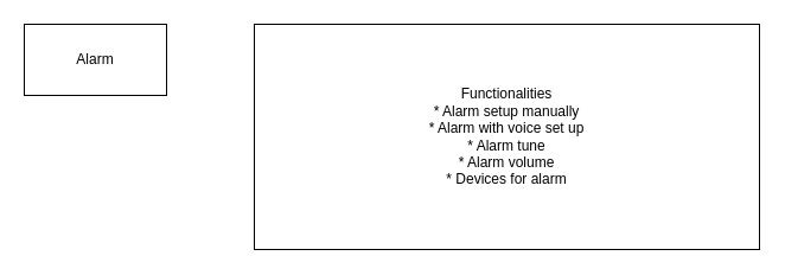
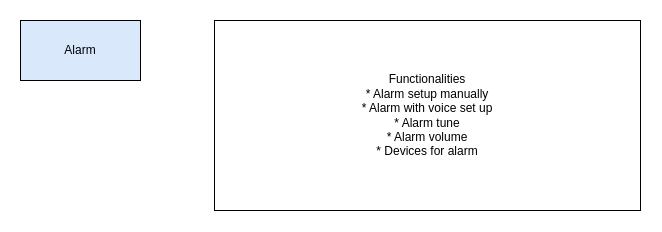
- <mxCell id="2" value="Alarm" style="rounded=0;whiteSpace=wrap;html=1;" vertex="1" parent="1"><mxGeometry x="20" y="20" width="120" height="60" as="geometry" /></mxCell>
+ <mxCell id="2" value="Alarm" style="rounded=0;whiteSpace=wrap;html=1;fillColor=#dae8fc;" vertex="1" parent="1"><mxGeometry x="20" y="20" width="120" height="60" as="geometry" /></mxCell>
